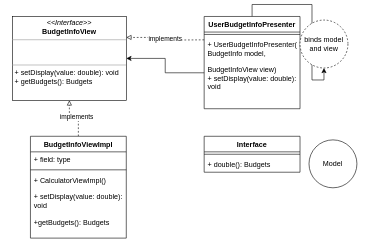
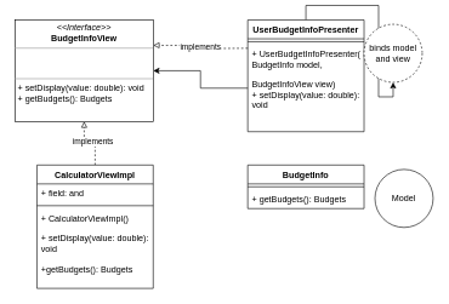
- <mxCell id="4" value="BudgetInfoViewImpl" style="swimlane;fontStyle=1;align=center;verticalAlign=top;childLayout=stackLayout;horizontal=1;startSize=26;horizontalStack=0;resizeParent=1;resizeParentMax=0;resizeLast=0;collapsible=1;marginBottom=0;" vertex="1" parent="1"><mxGeometry x="50" y="220" width="160" height="170" as="geometry" /></mxCell>
+ <mxCell id="4" value="CalculatorViewImpl" style="swimlane;fontStyle=1;align=center;verticalAlign=top;childLayout=stackLayout;horizontal=1;startSize=26;horizontalStack=0;resizeParent=1;resizeParentMax=0;resizeLast=0;collapsible=1;marginBottom=0;" vertex="1" parent="1"><mxGeometry x="50" y="220" width="160" height="170" as="geometry" /></mxCell>
- <mxCell id="8" value="Interface" style="swimlane;fontStyle=1;align=center;verticalAlign=top;childLayout=stackLayout;horizontal=1;startSize=26;horizontalStack=0;resizeParent=1;resizeParentMax=0;resizeLast=0;collapsible=1;marginBottom=0;" vertex="1" parent="1"><mxGeometry x="340" y="220" width="160" height="60" as="geometry" /></mxCell>
+ <mxCell id="8" value="BudgetInfo" style="swimlane;fontStyle=1;align=center;verticalAlign=top;childLayout=stackLayout;horizontal=1;startSize=26;horizontalStack=0;resizeParent=1;resizeParentMax=0;resizeLast=0;collapsible=1;marginBottom=0;" vertex="1" parent="1"><mxGeometry x="340" y="220" width="160" height="60" as="geometry" /></mxCell>
- <mxCell id="5" value="+ field: type" style="text;strokeColor=none;fillColor=none;align=left;verticalAlign=top;spacingLeft=4;spacingRight=4;overflow=hidden;rotatable=0;points=[[0,0.5],[1,0.5]];portConstraint=eastwest;" vertex="1" parent="4"><mxGeometry y="26" width="160" height="26" as="geometry" /></mxCell>
+ <mxCell id="5" value="+ field: and" style="text;strokeColor=none;fillColor=none;align=left;verticalAlign=top;spacingLeft=4;spacingRight=4;overflow=hidden;rotatable=0;points=[[0,0.5],[1,0.5]];portConstraint=eastwest;" vertex="1" parent="4"><mxGeometry y="26" width="160" height="26" as="geometry" /></mxCell>
- <mxCell id="10" value="+ double(): Budgets" style="text;strokeColor=none;fillColor=none;align=left;verticalAlign=top;spacingLeft=4;spacingRight=4;overflow=hidden;rotatable=0;points=[[0,0.5],[1,0.5]];portConstraint=eastwest;" vertex="1" parent="8"><mxGeometry y="34" width="160" height="26" as="geometry" /></mxCell>
+ <mxCell id="10" value="+ getBudgets(): Budgets" style="text;strokeColor=none;fillColor=none;align=left;verticalAlign=top;spacingLeft=4;spacingRight=4;overflow=hidden;rotatable=0;points=[[0,0.5],[1,0.5]];portConstraint=eastwest;" vertex="1" parent="8"><mxGeometry y="34" width="160" height="26" as="geometry" /></mxCell>
